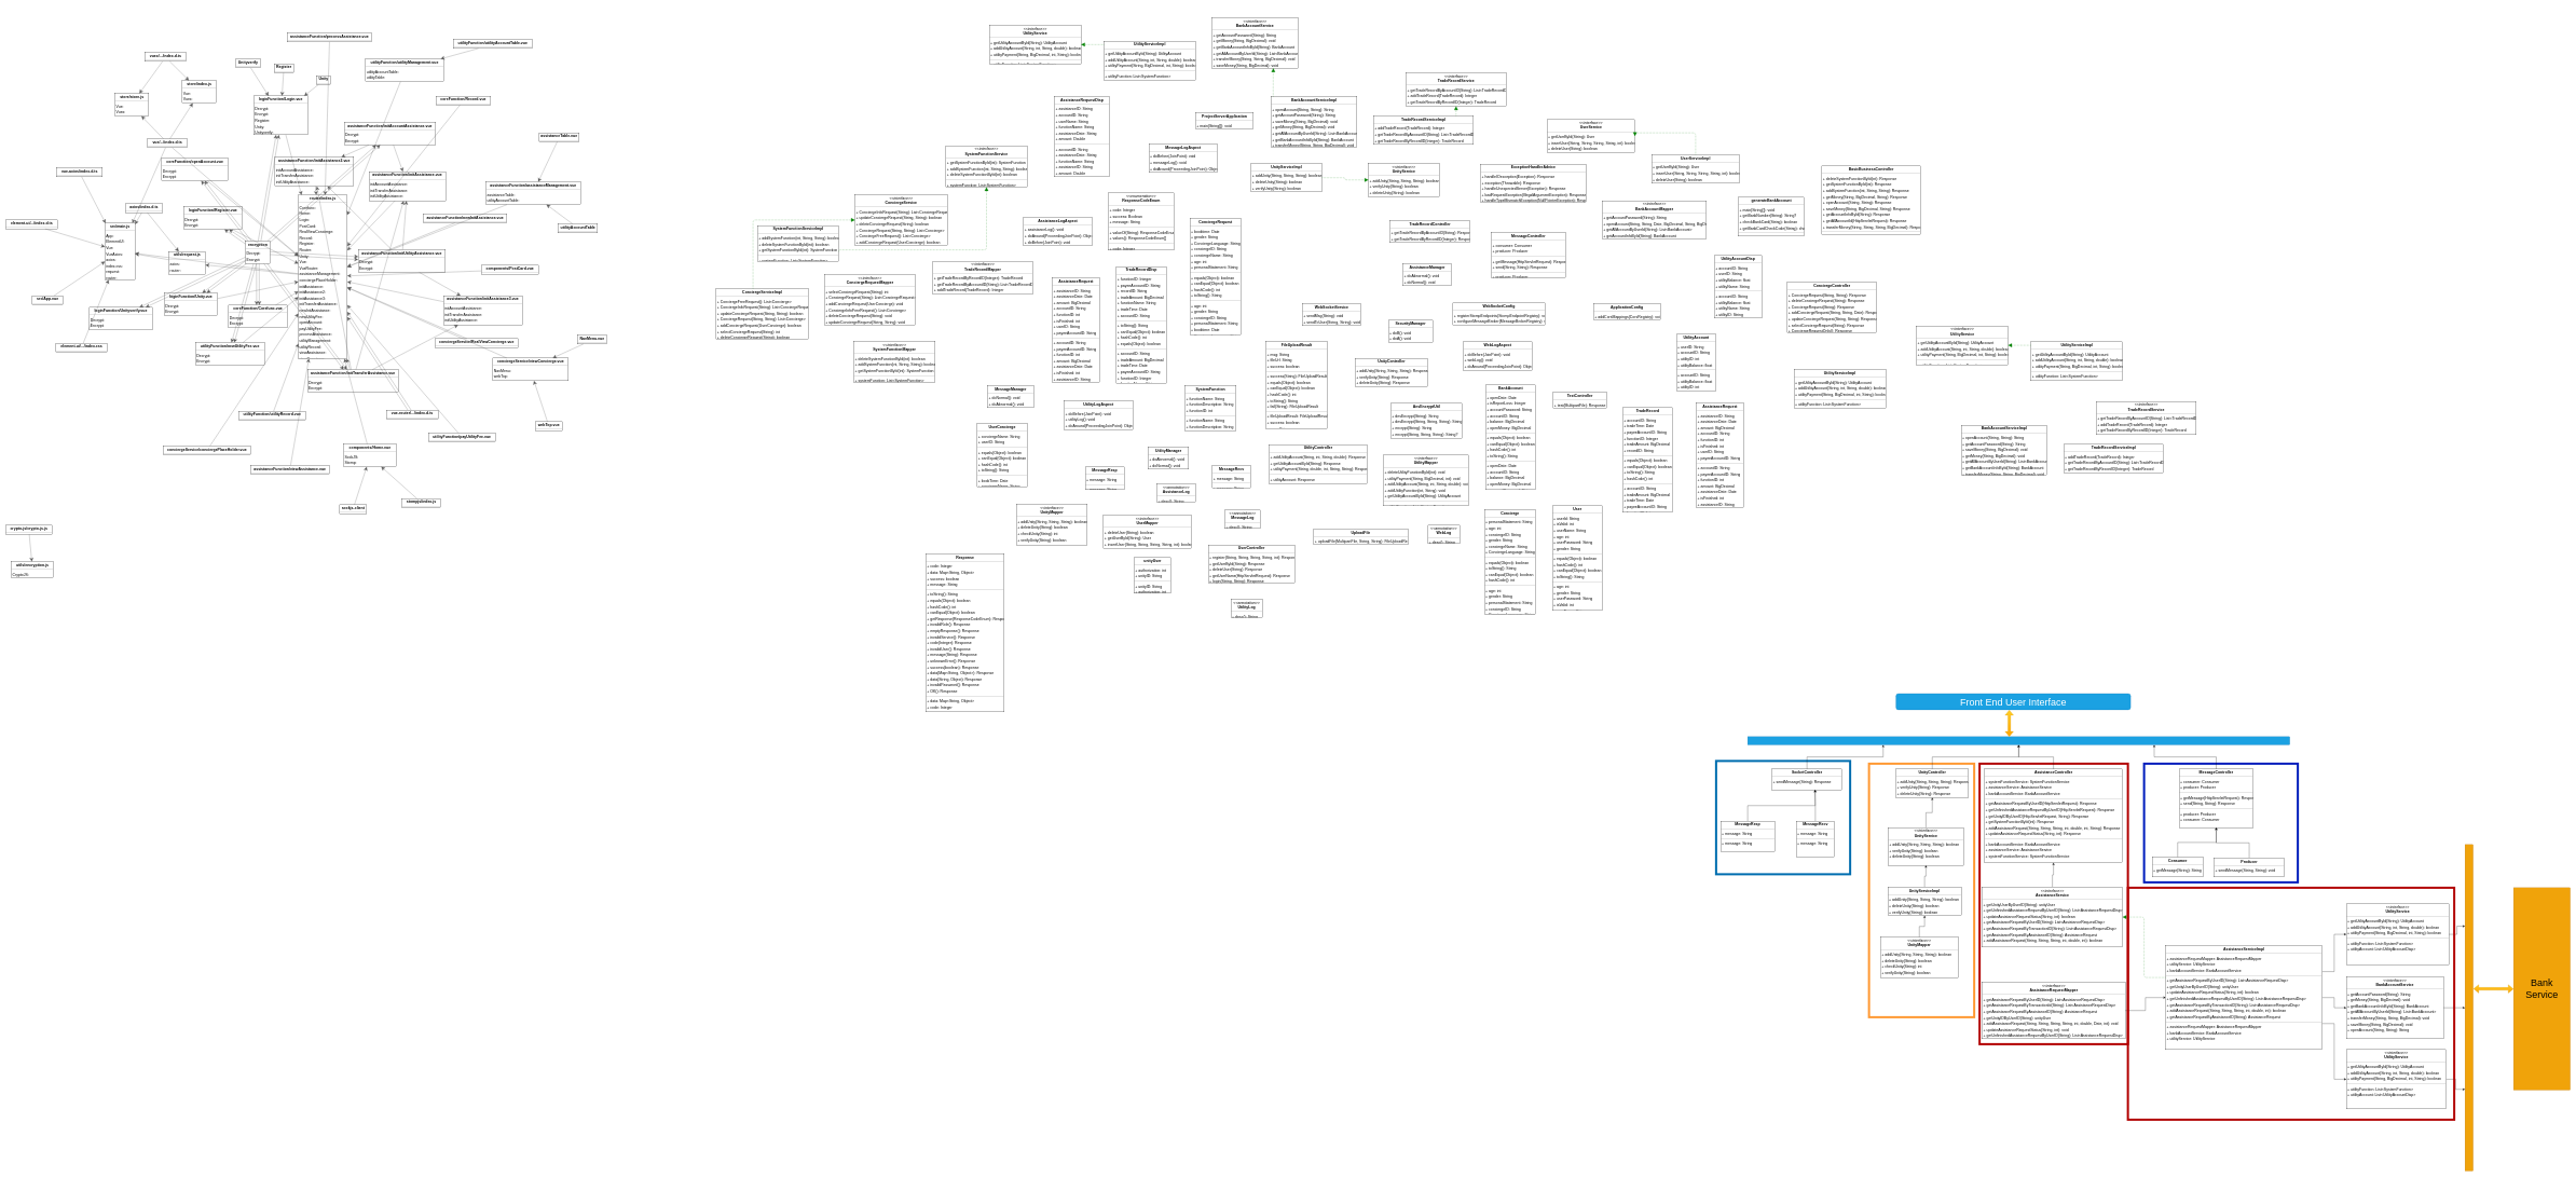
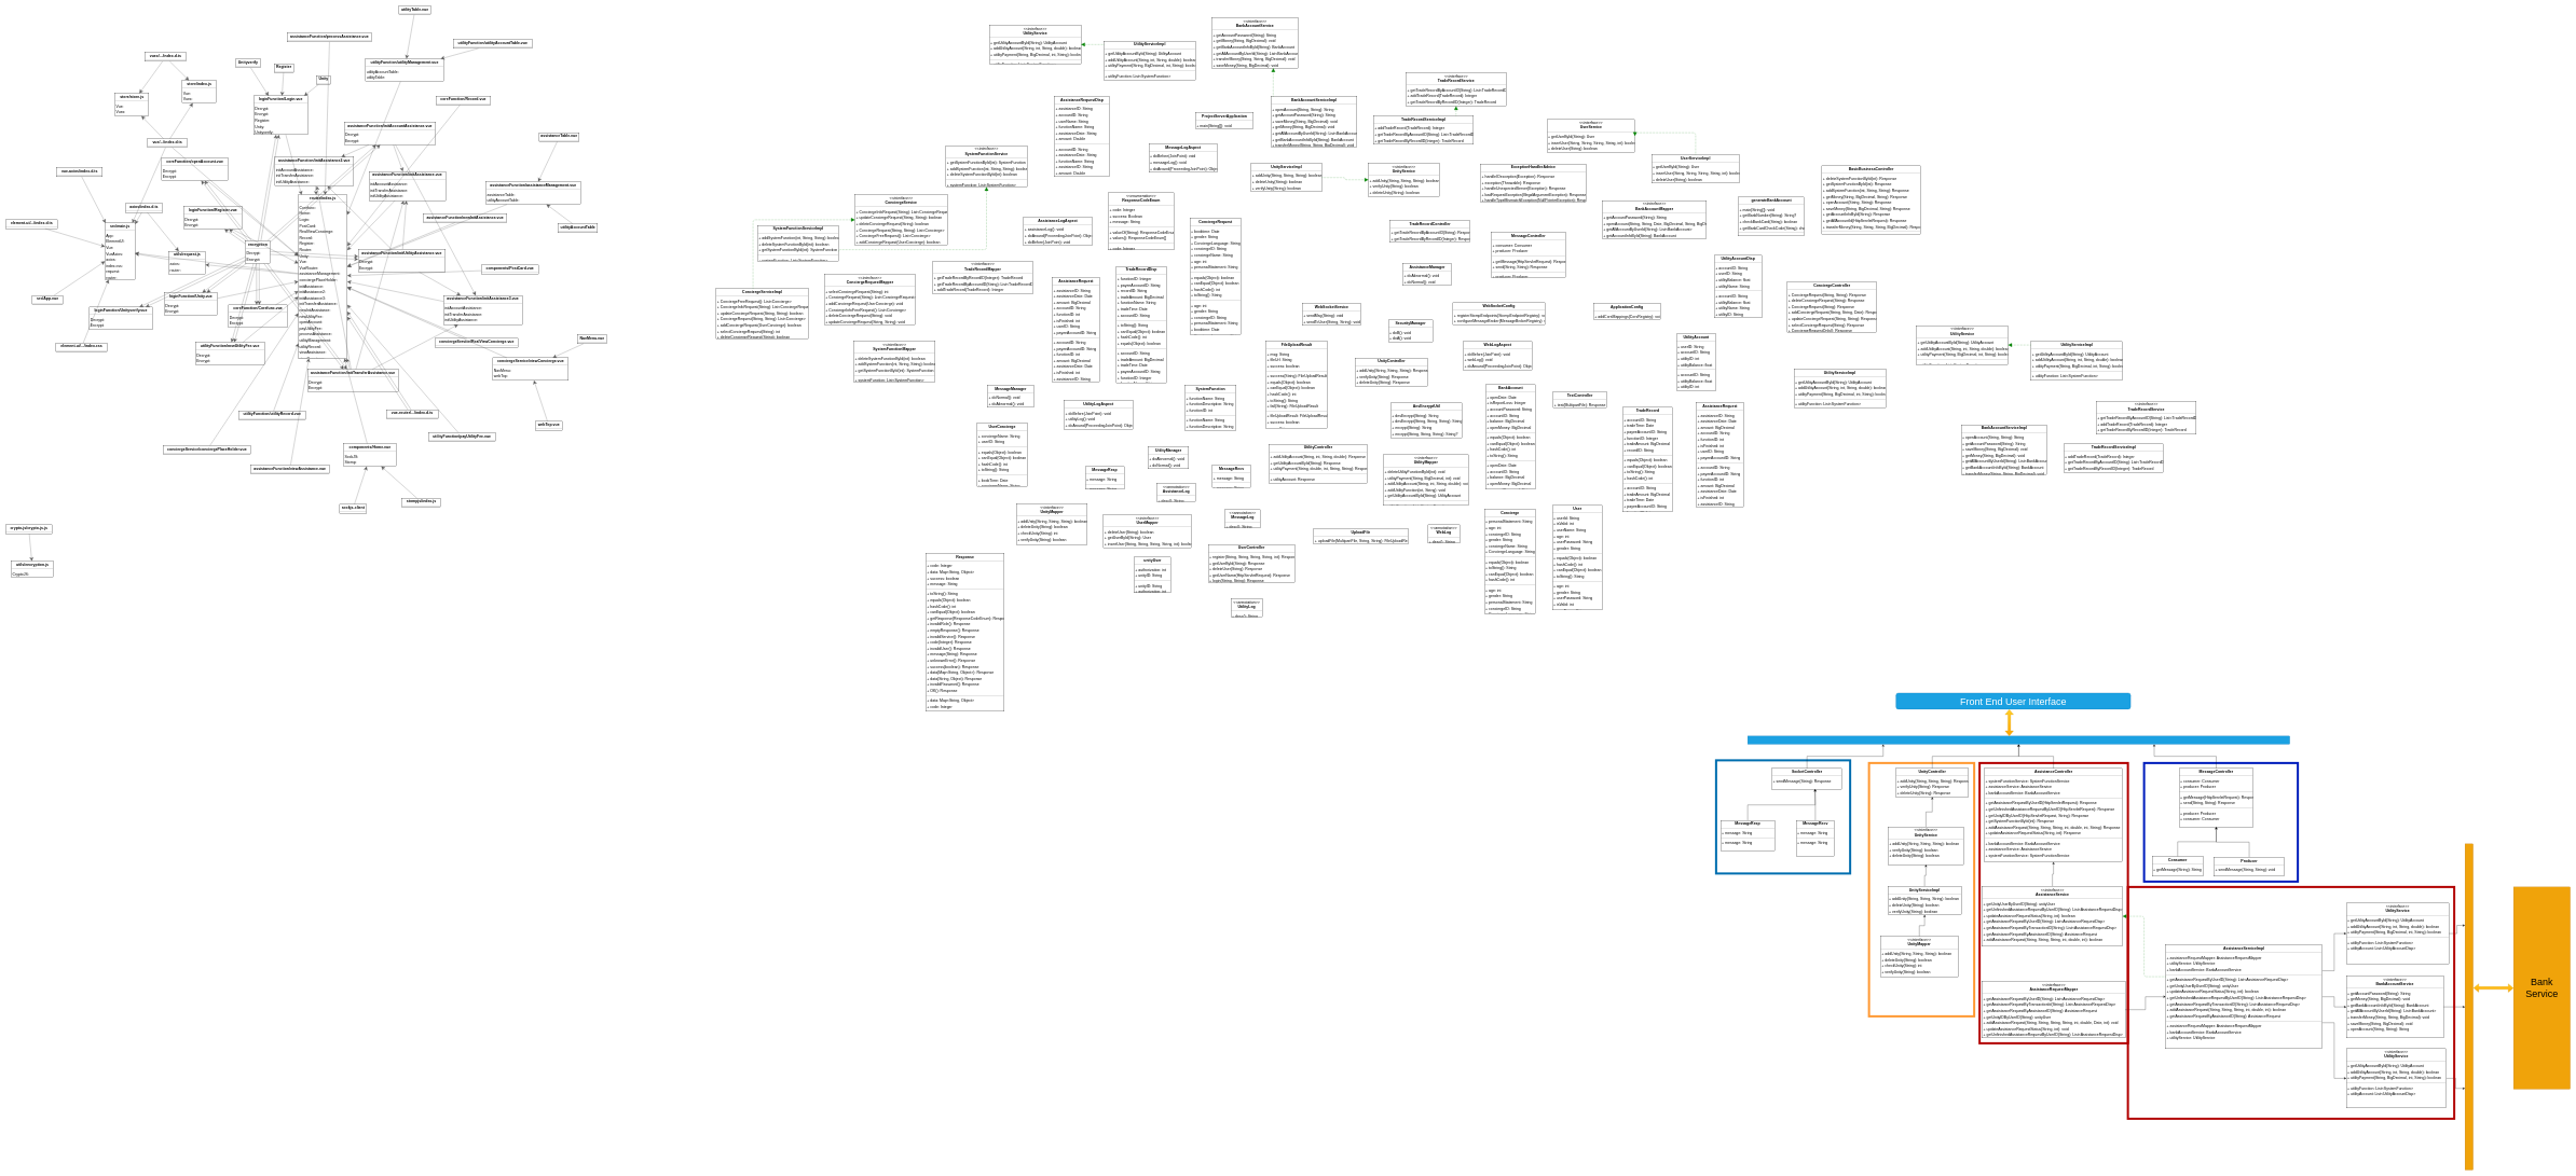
+ <mxCell id="142" value="&lt;p style=&quot;margin:0px;margin-top:4px;text-align:center;&quot;&gt;&lt;b&gt;utilityTable.vue&lt;/b&gt;&lt;/p&gt;&lt;hr size=&quot;1&quot;/&gt;" style="verticalAlign=top;align=left;overflow=fill;fontSize=14;fontFamily=Helvetica;html=1;rounded=0;shadow=0;comic=0;labelBackgroundColor=none;strokeWidth=1;" parent="1" vertex="1"><mxGeometry x="1479" y="20" width="118" height="33" as="geometry" /></mxCell>
+ <mxCell id="227" value="" style="html=1;rounded=1;;dashed=0;startArrow=classic;startSize=12;endArrow=none;strokeColor=#595959;exitX=0.523;exitY=0.000;exitDx=0;exitDy=0;entryX=0.477;entryY=0.999;entryDx=0;entryDy=0;" parent="1" source="140" target="142" edge="1"><mxGeometry width="50" height="50" relative="1" as="geometry"><Array as="points" /></mxGeometry></mxCell>
+ <mxCell id="160" value="" style="html=1;rounded=1;;dashed=0;startArrow=classic;startSize=12;endArrow=none;strokeColor=#595959;exitX=0.410;exitY=0.000;exitDx=0;exitDy=0;entryX=0.561;entryY=1.000;entryDx=0;entryDy=0;" parent="1" source="105" target="102" edge="1"><mxGeometry width="50" height="50" relative="1" as="geometry"><Array as="points" /></mxGeometry></mxCell>
